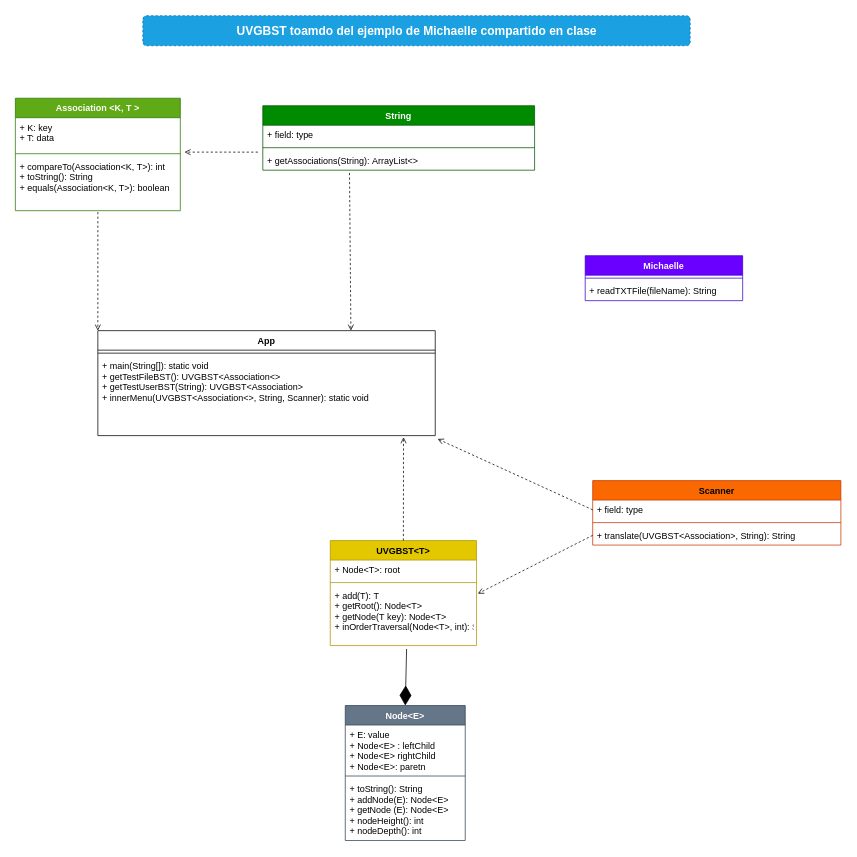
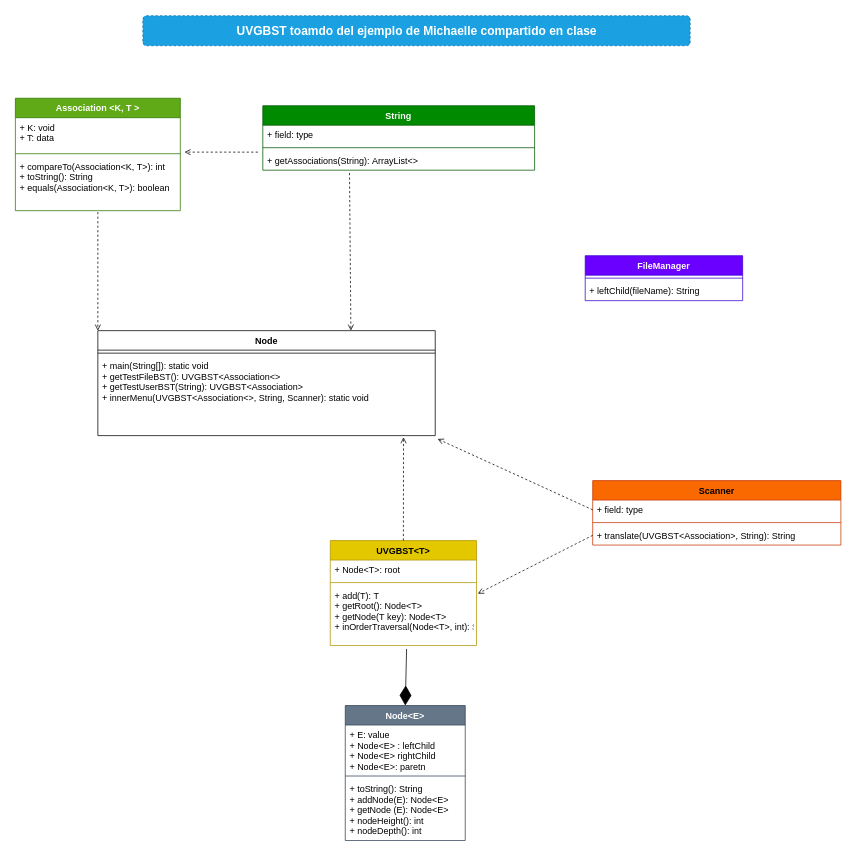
- <mxCell id="6" value="+ K: key&#10;+ T: data&#10;&#10;" style="text;strokeColor=none;fillColor=none;align=left;verticalAlign=top;spacingLeft=4;spacingRight=4;overflow=hidden;rotatable=0;points=[[0,0.5],[1,0.5]];portConstraint=eastwest;" vertex="1" parent="5"><mxGeometry y="26" width="220" height="44" as="geometry" /></mxCell>
+ <mxCell id="6" value="+ K: void&#10;+ T: data&#10;&#10;" style="text;strokeColor=none;fillColor=none;align=left;verticalAlign=top;spacingLeft=4;spacingRight=4;overflow=hidden;rotatable=0;points=[[0,0.5],[1,0.5]];portConstraint=eastwest;" vertex="1" parent="5"><mxGeometry y="26" width="220" height="44" as="geometry" /></mxCell>
- <mxCell id="9" value="Michaelle" style="swimlane;fontStyle=1;align=center;verticalAlign=top;childLayout=stackLayout;horizontal=1;startSize=26;horizontalStack=0;resizeParent=1;resizeParentMax=0;resizeLast=0;collapsible=1;marginBottom=0;fillColor=#6a00ff;fontColor=#ffffff;strokeColor=#3700CC;" vertex="1" parent="1"><mxGeometry y="340" width="210" height="60" as="geometry" x="780" /></mxCell>
+ <mxCell id="9" value="FileManager" style="swimlane;fontStyle=1;align=center;verticalAlign=top;childLayout=stackLayout;horizontal=1;startSize=26;horizontalStack=0;resizeParent=1;resizeParentMax=0;resizeLast=0;collapsible=1;marginBottom=0;fillColor=#6a00ff;fontColor=#ffffff;strokeColor=#3700CC;" vertex="1" parent="1"><mxGeometry y="340" width="210" height="60" as="geometry" x="780" /></mxCell>
- <mxCell id="11" value="+ readTXTFile(fileName): String" style="text;strokeColor=none;fillColor=none;align=left;verticalAlign=top;spacingLeft=4;spacingRight=4;overflow=hidden;rotatable=0;points=[[0,0.5],[1,0.5]];portConstraint=eastwest;" vertex="1" parent="9"><mxGeometry y="34" width="210" height="26" as="geometry" /></mxCell>
+ <mxCell id="11" value="+ leftChild(fileName): String" style="text;strokeColor=none;fillColor=none;align=left;verticalAlign=top;spacingLeft=4;spacingRight=4;overflow=hidden;rotatable=0;points=[[0,0.5],[1,0.5]];portConstraint=eastwest;" vertex="1" parent="9"><mxGeometry y="34" width="210" height="26" as="geometry" /></mxCell>
- <mxCell id="2" value="App" style="swimlane;fontStyle=1;align=center;verticalAlign=top;childLayout=stackLayout;horizontal=1;startSize=26;horizontalStack=0;resizeParent=1;resizeParentMax=0;resizeLast=0;collapsible=1;marginBottom=0;" vertex="1" parent="1"><mxGeometry x="130" y="440" width="450" height="140" as="geometry" /></mxCell>
+ <mxCell id="2" value="Node" style="swimlane;fontStyle=1;align=center;verticalAlign=top;childLayout=stackLayout;horizontal=1;startSize=26;horizontalStack=0;resizeParent=1;resizeParentMax=0;resizeLast=0;collapsible=1;marginBottom=0;" vertex="1" parent="1"><mxGeometry x="130" y="440" width="450" height="140" as="geometry" /></mxCell>
